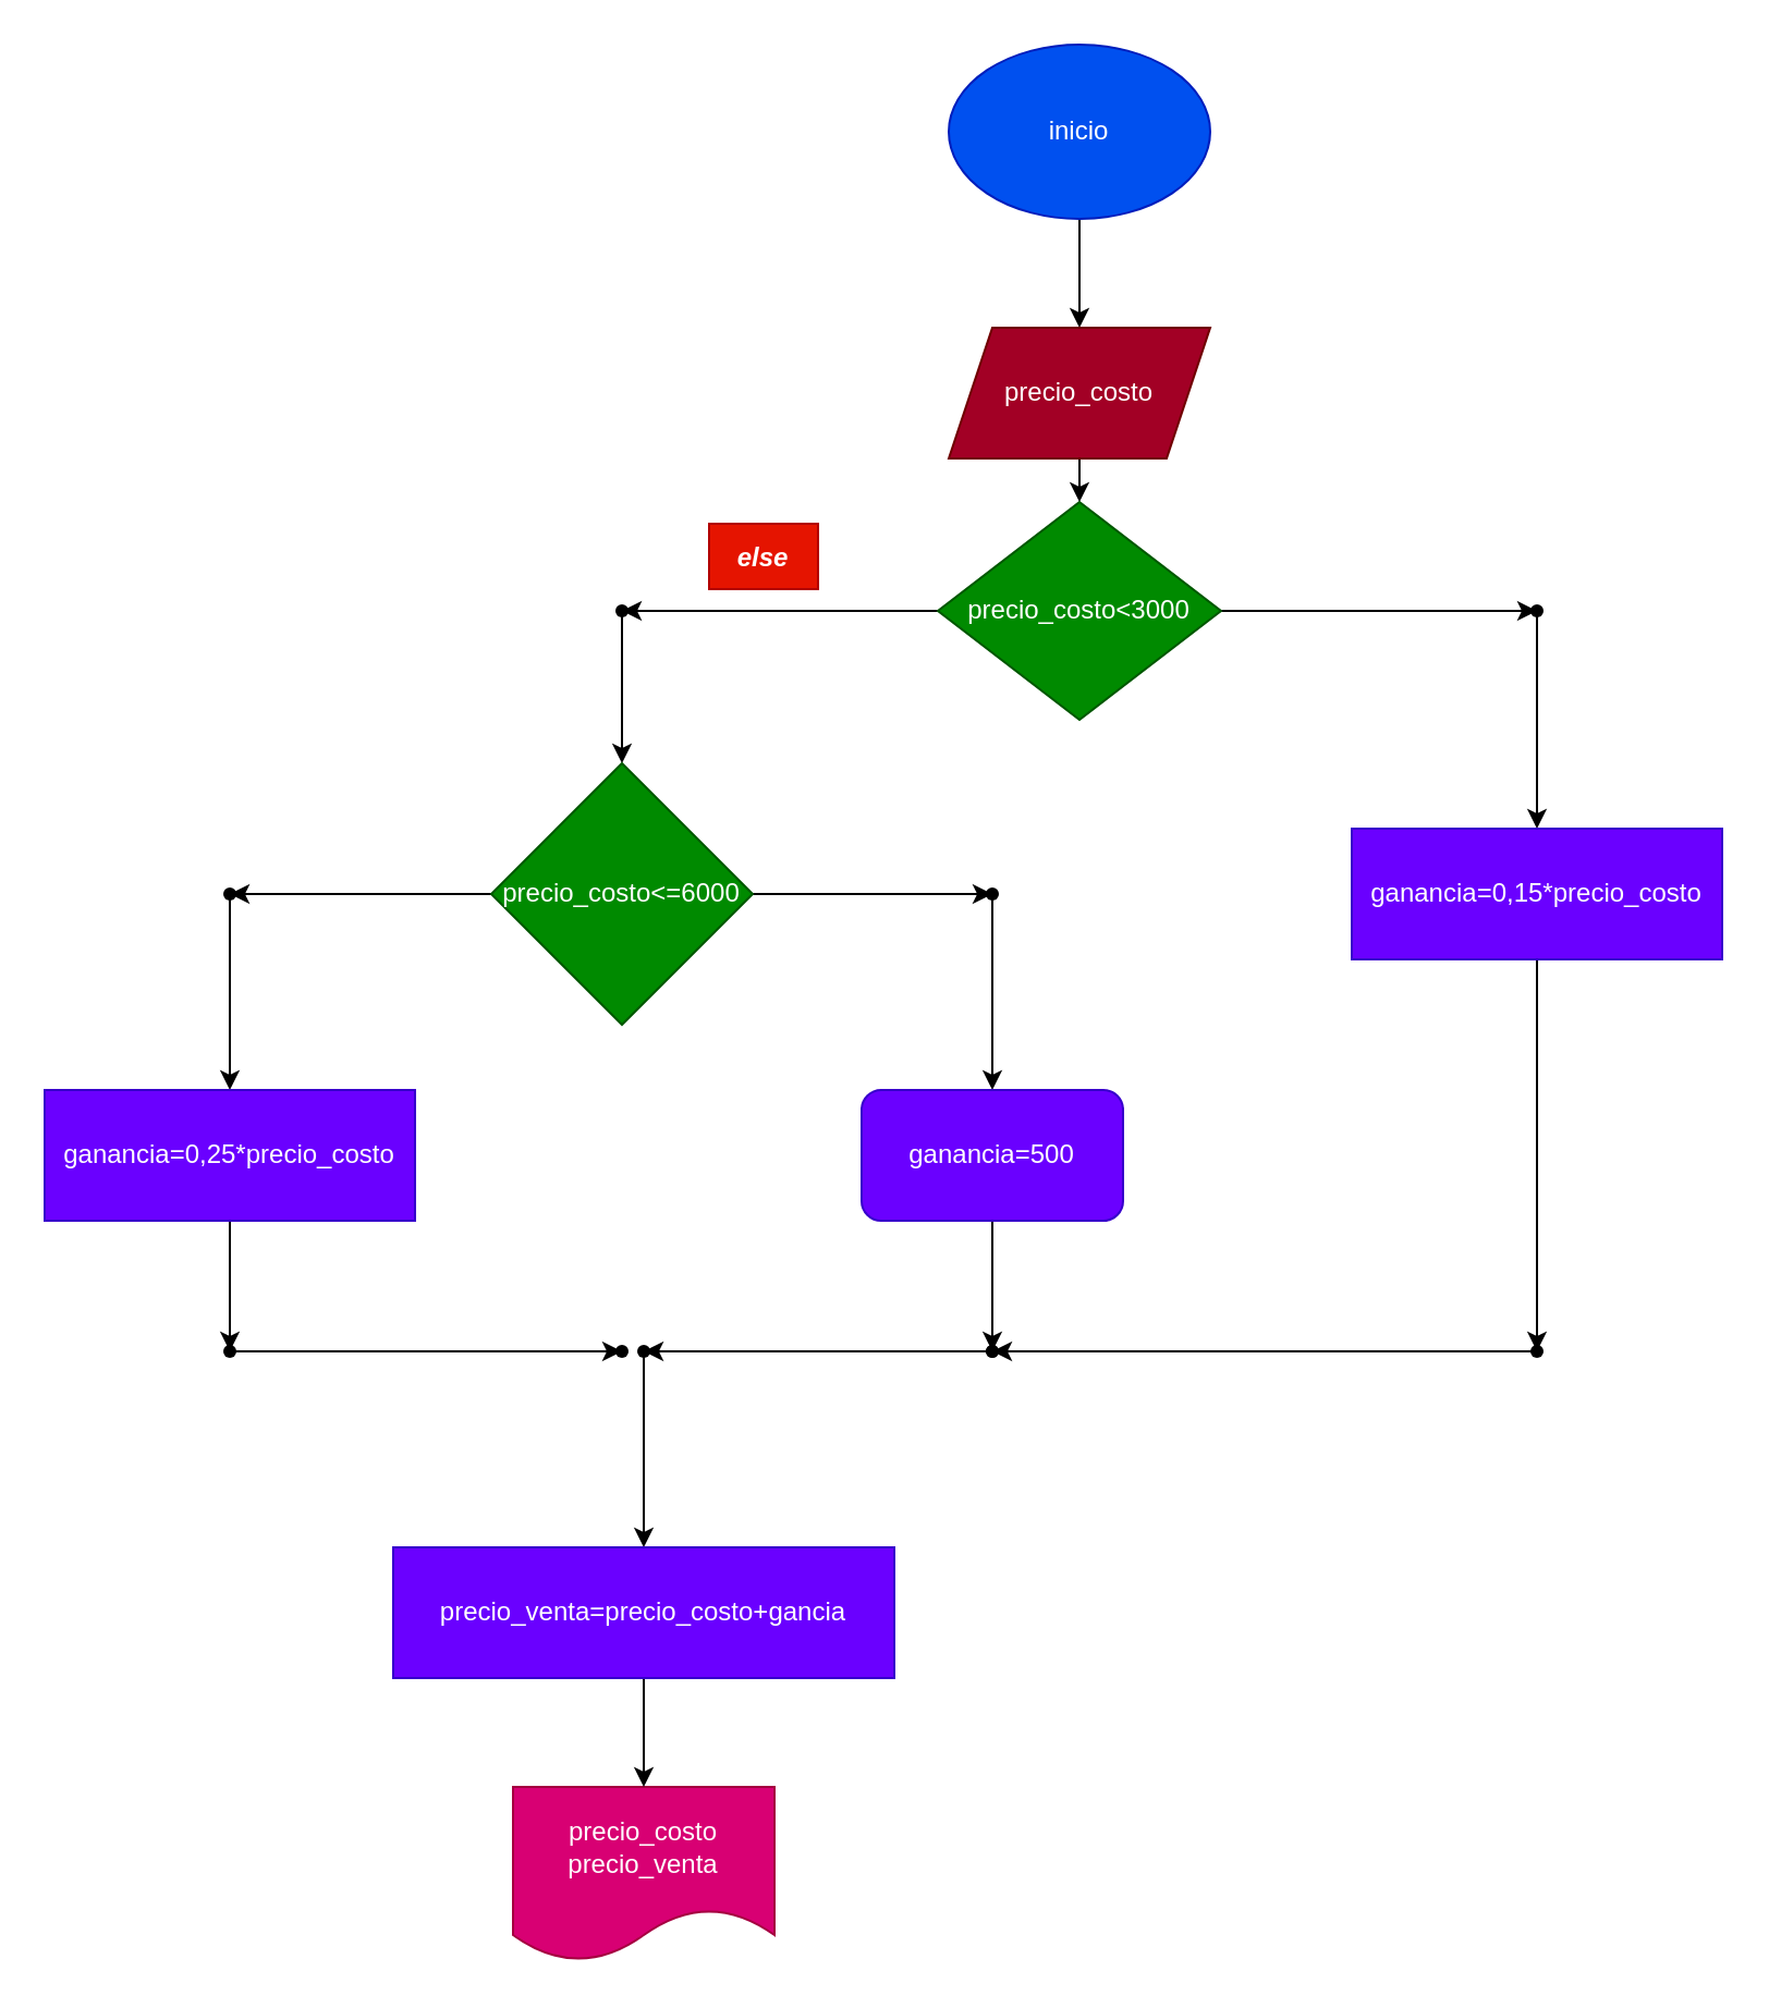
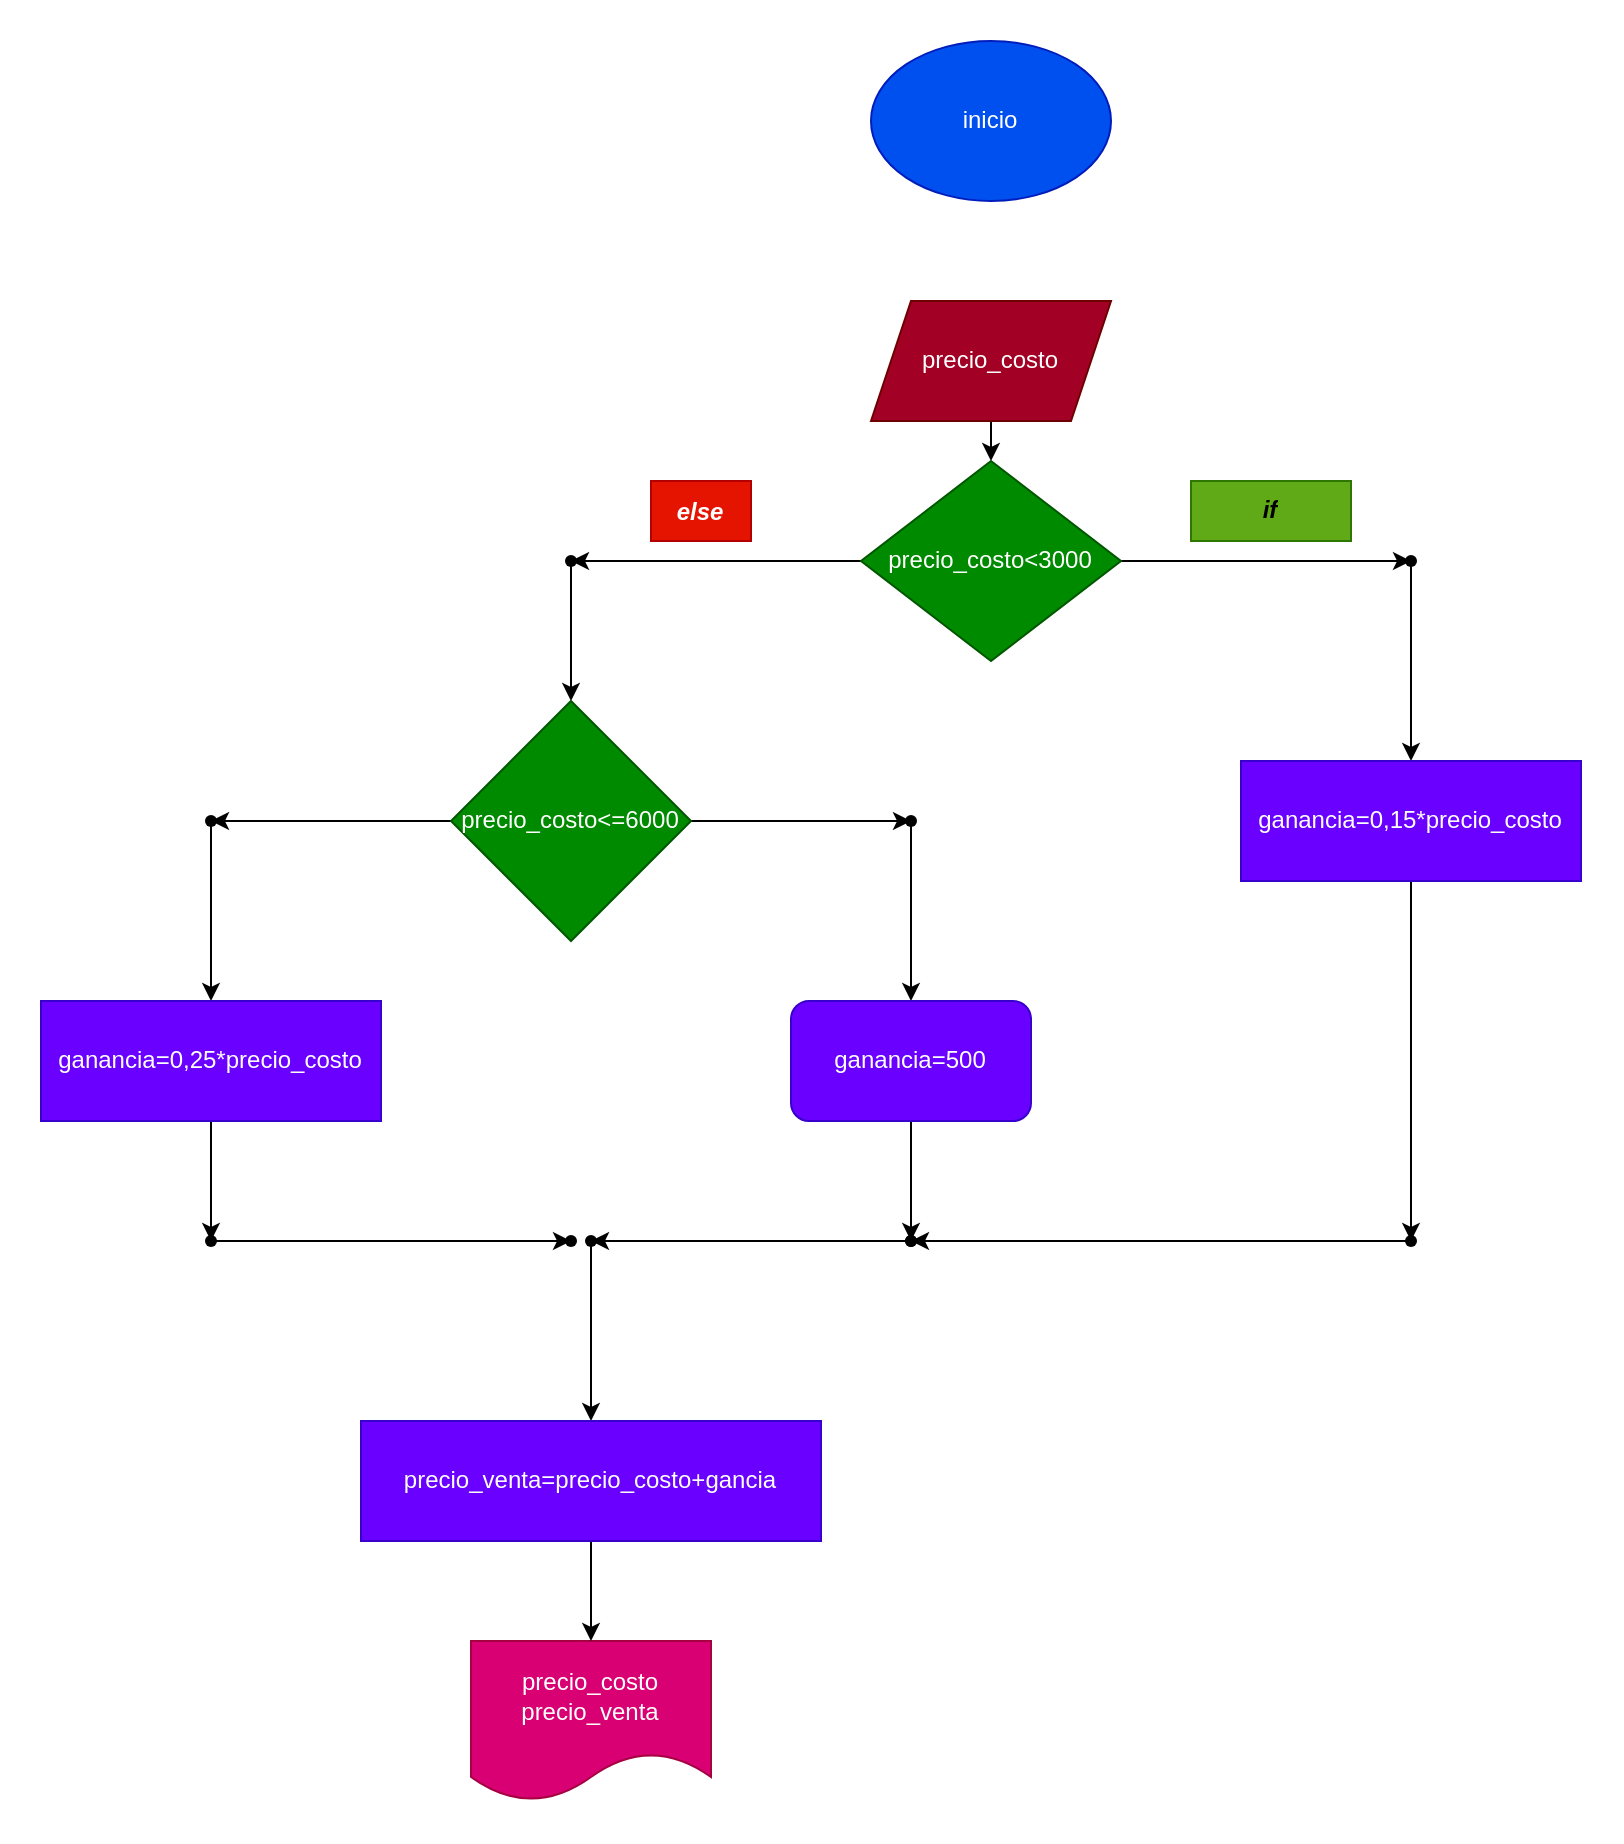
- <mxCell id="2" value="" style="edgeStyle=none;html=1;" parent="1" source="3" target="5" edge="1"><mxGeometry relative="1" as="geometry" /></mxCell>
+ <mxCell id="14" value="&lt;b&gt;&lt;i&gt;if&lt;/i&gt;&lt;/b&gt;" style="text;strokeColor=#2D7600;fillColor=#60a917;align=center;verticalAlign=middle;spacingLeft=4;spacingRight=4;overflow=hidden;points=[[0,0.5],[1,0.5]];portConstraint=eastwest;rotatable=0;fontColor=default;labelBackgroundColor=none;labelBorderColor=none;whiteSpace=wrap;rounded=0;glass=0;sketch=0;shadow=0;html=1;" parent="1" vertex="1"><mxGeometry x="595" y="240" width="80" height="30" as="geometry" /></mxCell>
